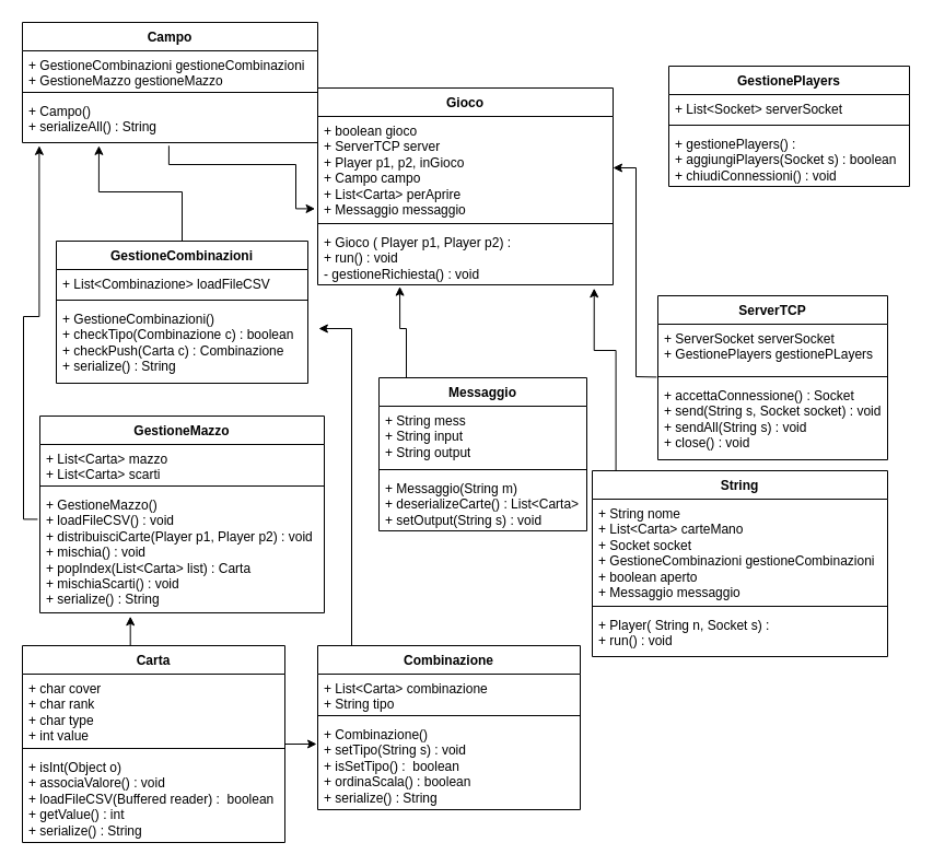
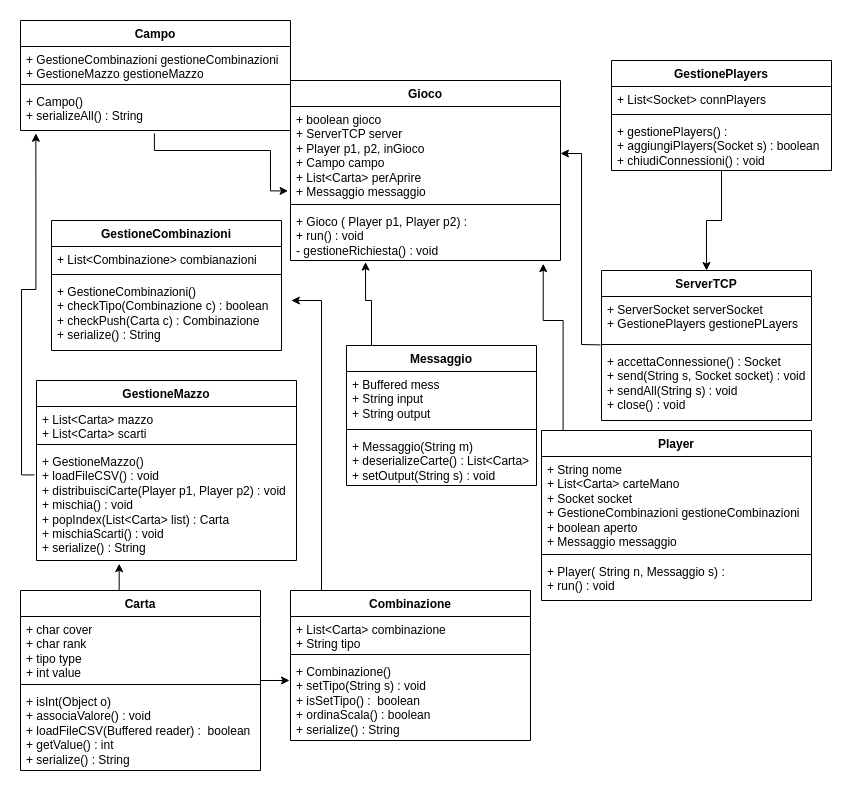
- <mxCell id="3" value="+ List&amp;lt;Socket&amp;gt; serverSocket" style="text;strokeColor=none;fillColor=none;align=left;verticalAlign=top;spacingLeft=4;spacingRight=4;overflow=hidden;rotatable=0;points=[[0,0.5],[1,0.5]];portConstraint=eastwest;whiteSpace=wrap;html=1;" vertex="1" parent="2"><mxGeometry y="26" width="220" height="24" as="geometry" /></mxCell>
+ <mxCell id="3" value="+ List&amp;lt;Socket&amp;gt; connPlayers" style="text;strokeColor=none;fillColor=none;align=left;verticalAlign=top;spacingLeft=4;spacingRight=4;overflow=hidden;rotatable=0;points=[[0,0.5],[1,0.5]];portConstraint=eastwest;whiteSpace=wrap;html=1;" vertex="1" parent="2"><mxGeometry y="26" width="220" height="24" as="geometry" /></mxCell>
- <mxCell id="31" value="" style="edgeStyle=orthogonalEdgeStyle;rounded=0;orthogonalLoop=1;jettySize=auto;html=1;entryX=0.259;entryY=1.067;entryDx=0;entryDy=0;entryPerimeter=0;" edge="1" parent="1" source="32" target="24"><mxGeometry relative="1" as="geometry"><Array as="points"><mxPoint x="166" y="175" /><mxPoint x="90" y="175" /></Array></mxGeometry></mxCell>
+ <mxCell id="26" value="" style="edgeStyle=orthogonalEdgeStyle;rounded=0;orthogonalLoop=1;jettySize=auto;html=1;entryX=0.5;entryY=0;entryDx=0;entryDy=0;" edge="1" parent="1" source="2" target="16"><mxGeometry relative="1" as="geometry"><mxPoint x="611" y="115" as="sourcePoint" /><mxPoint x="281" y="104" as="targetPoint" /></mxGeometry></mxCell>
- <mxCell id="33" value="+ List&amp;lt;Combinazione&amp;gt; loadFileCSV" style="text;strokeColor=none;fillColor=none;align=left;verticalAlign=top;spacingLeft=4;spacingRight=4;overflow=hidden;rotatable=0;points=[[0,0.5],[1,0.5]];portConstraint=eastwest;whiteSpace=wrap;html=1;" vertex="1" parent="32"><mxGeometry y="26" width="230" height="24" as="geometry" /></mxCell>
+ <mxCell id="33" value="+ List&amp;lt;Combinazione&amp;gt; combianazioni" style="text;strokeColor=none;fillColor=none;align=left;verticalAlign=top;spacingLeft=4;spacingRight=4;overflow=hidden;rotatable=0;points=[[0,0.5],[1,0.5]];portConstraint=eastwest;whiteSpace=wrap;html=1;" vertex="1" parent="32"><mxGeometry y="26" width="230" height="24" as="geometry" /></mxCell>
- <mxCell id="13" value="+ String mess&lt;br&gt;+ String input&lt;br&gt;+ String output" style="text;strokeColor=none;fillColor=none;align=left;verticalAlign=top;spacingLeft=4;spacingRight=4;overflow=hidden;rotatable=0;points=[[0,0.5],[1,0.5]];portConstraint=eastwest;whiteSpace=wrap;html=1;" vertex="1" parent="12"><mxGeometry y="26" width="190" height="54" as="geometry" /></mxCell>
+ <mxCell id="13" value="+ Buffered mess&lt;br&gt;+ String input&lt;br&gt;+ String output" style="text;strokeColor=none;fillColor=none;align=left;verticalAlign=top;spacingLeft=4;spacingRight=4;overflow=hidden;rotatable=0;points=[[0,0.5],[1,0.5]];portConstraint=eastwest;whiteSpace=wrap;html=1;" vertex="1" parent="12"><mxGeometry y="26" width="190" height="54" as="geometry" /></mxCell>
- <mxCell id="7" value="String&lt;br&gt;" style="swimlane;fontStyle=1;align=center;verticalAlign=top;childLayout=stackLayout;horizontal=1;startSize=26;horizontalStack=0;resizeParent=1;resizeParentMax=0;resizeLast=0;collapsible=1;marginBottom=0;whiteSpace=wrap;html=1;" vertex="1" parent="1"><mxGeometry x="541" y="430" width="270" height="170" as="geometry" /></mxCell>
+ <mxCell id="7" value="Player&lt;br&gt;" style="swimlane;fontStyle=1;align=center;verticalAlign=top;childLayout=stackLayout;horizontal=1;startSize=26;horizontalStack=0;resizeParent=1;resizeParentMax=0;resizeLast=0;collapsible=1;marginBottom=0;whiteSpace=wrap;html=1;" vertex="1" parent="1"><mxGeometry x="541" y="430" width="270" height="170" as="geometry" /></mxCell>
- <mxCell id="10" value="+ Player( String n, Socket s) :&amp;nbsp;&lt;br&gt;+ run() : void" style="text;strokeColor=none;fillColor=none;align=left;verticalAlign=top;spacingLeft=4;spacingRight=4;overflow=hidden;rotatable=0;points=[[0,0.5],[1,0.5]];portConstraint=eastwest;whiteSpace=wrap;html=1;" vertex="1" parent="7"><mxGeometry y="128" width="270" height="42" as="geometry" /></mxCell>
+ <mxCell id="10" value="+ Player( String n, Messaggio s) :&amp;nbsp;&lt;br&gt;+ run() : void" style="text;strokeColor=none;fillColor=none;align=left;verticalAlign=top;spacingLeft=4;spacingRight=4;overflow=hidden;rotatable=0;points=[[0,0.5],[1,0.5]];portConstraint=eastwest;whiteSpace=wrap;html=1;" vertex="1" parent="7"><mxGeometry y="128" width="270" height="42" as="geometry" /></mxCell>
- <mxCell id="44" value="+ char cover&lt;br&gt;+ char rank&lt;br&gt;+ char type&lt;br&gt;+ int value" style="text;strokeColor=none;fillColor=none;align=left;verticalAlign=top;spacingLeft=4;spacingRight=4;overflow=hidden;rotatable=0;points=[[0,0.5],[1,0.5]];portConstraint=eastwest;whiteSpace=wrap;html=1;" vertex="1" parent="43"><mxGeometry y="26" width="240" height="64" as="geometry" /></mxCell>
+ <mxCell id="44" value="+ char cover&lt;br&gt;+ char rank&lt;br&gt;+ tipo type&lt;br&gt;+ int value" style="text;strokeColor=none;fillColor=none;align=left;verticalAlign=top;spacingLeft=4;spacingRight=4;overflow=hidden;rotatable=0;points=[[0,0.5],[1,0.5]];portConstraint=eastwest;whiteSpace=wrap;html=1;" vertex="1" parent="43"><mxGeometry y="26" width="240" height="64" as="geometry" /></mxCell>
